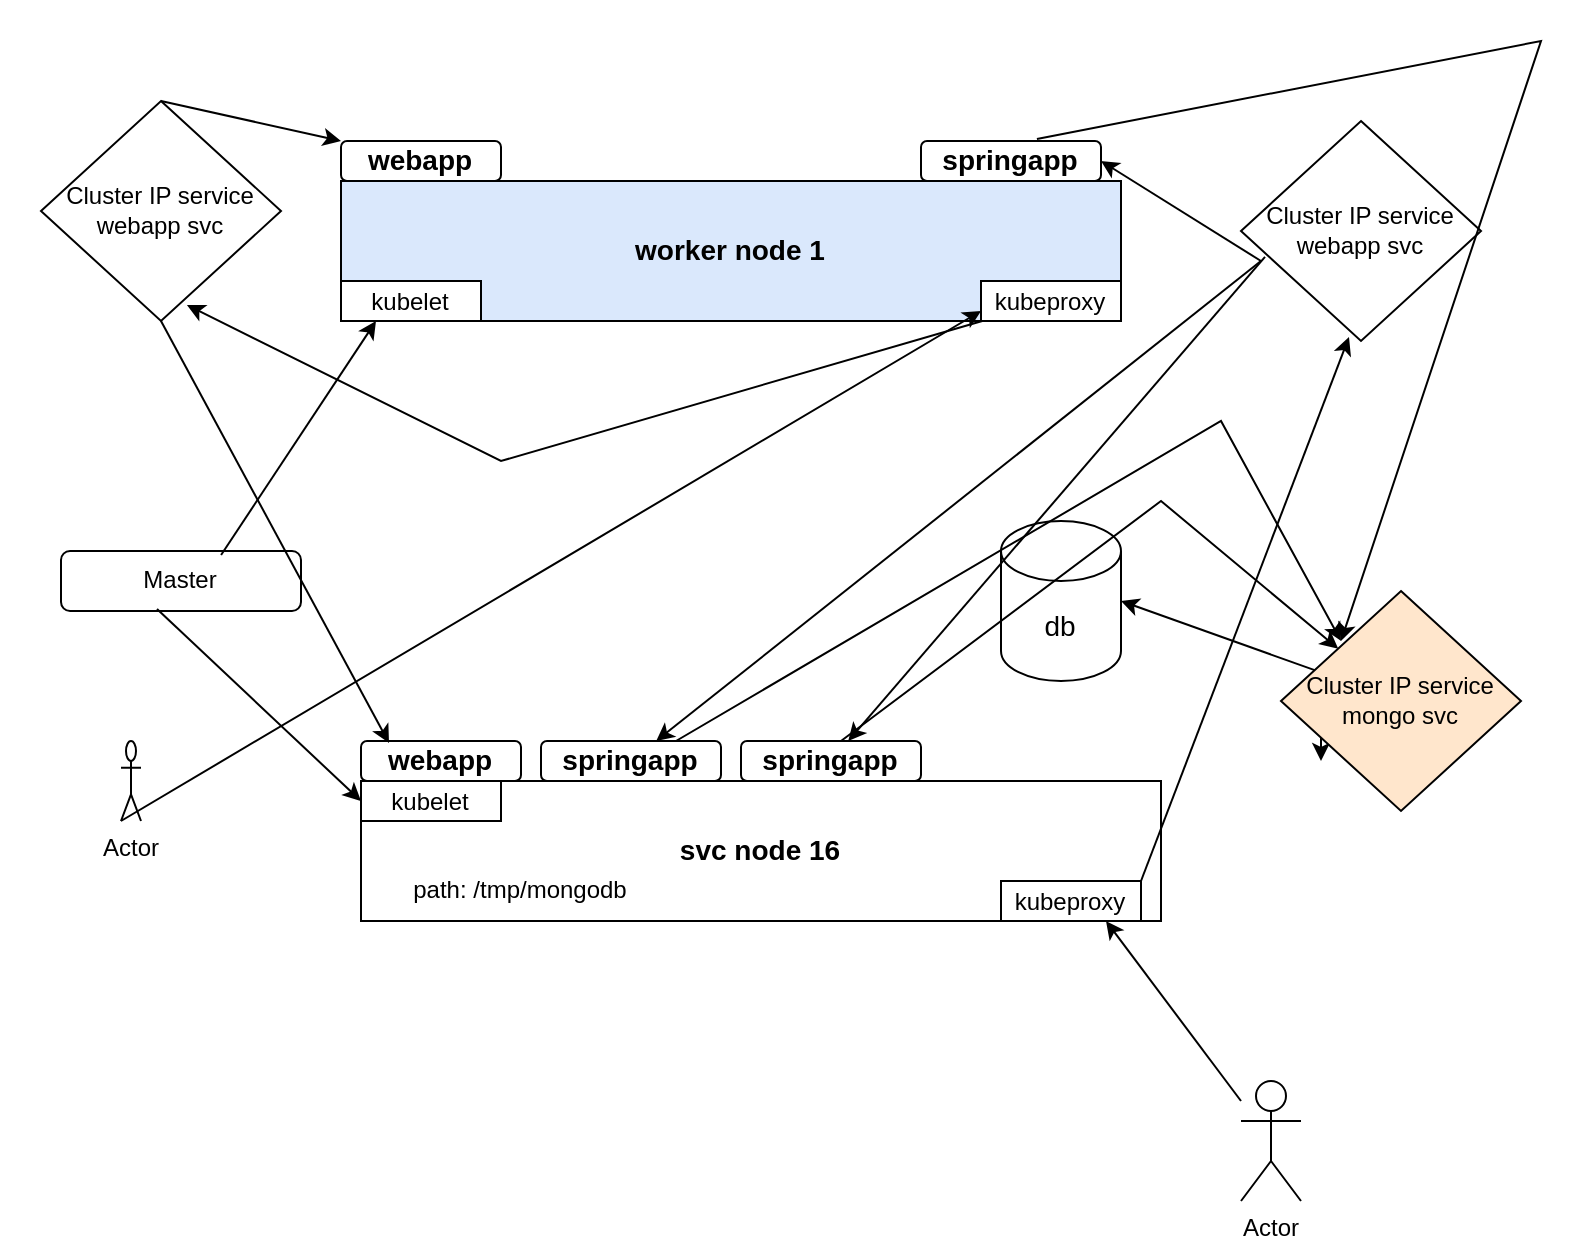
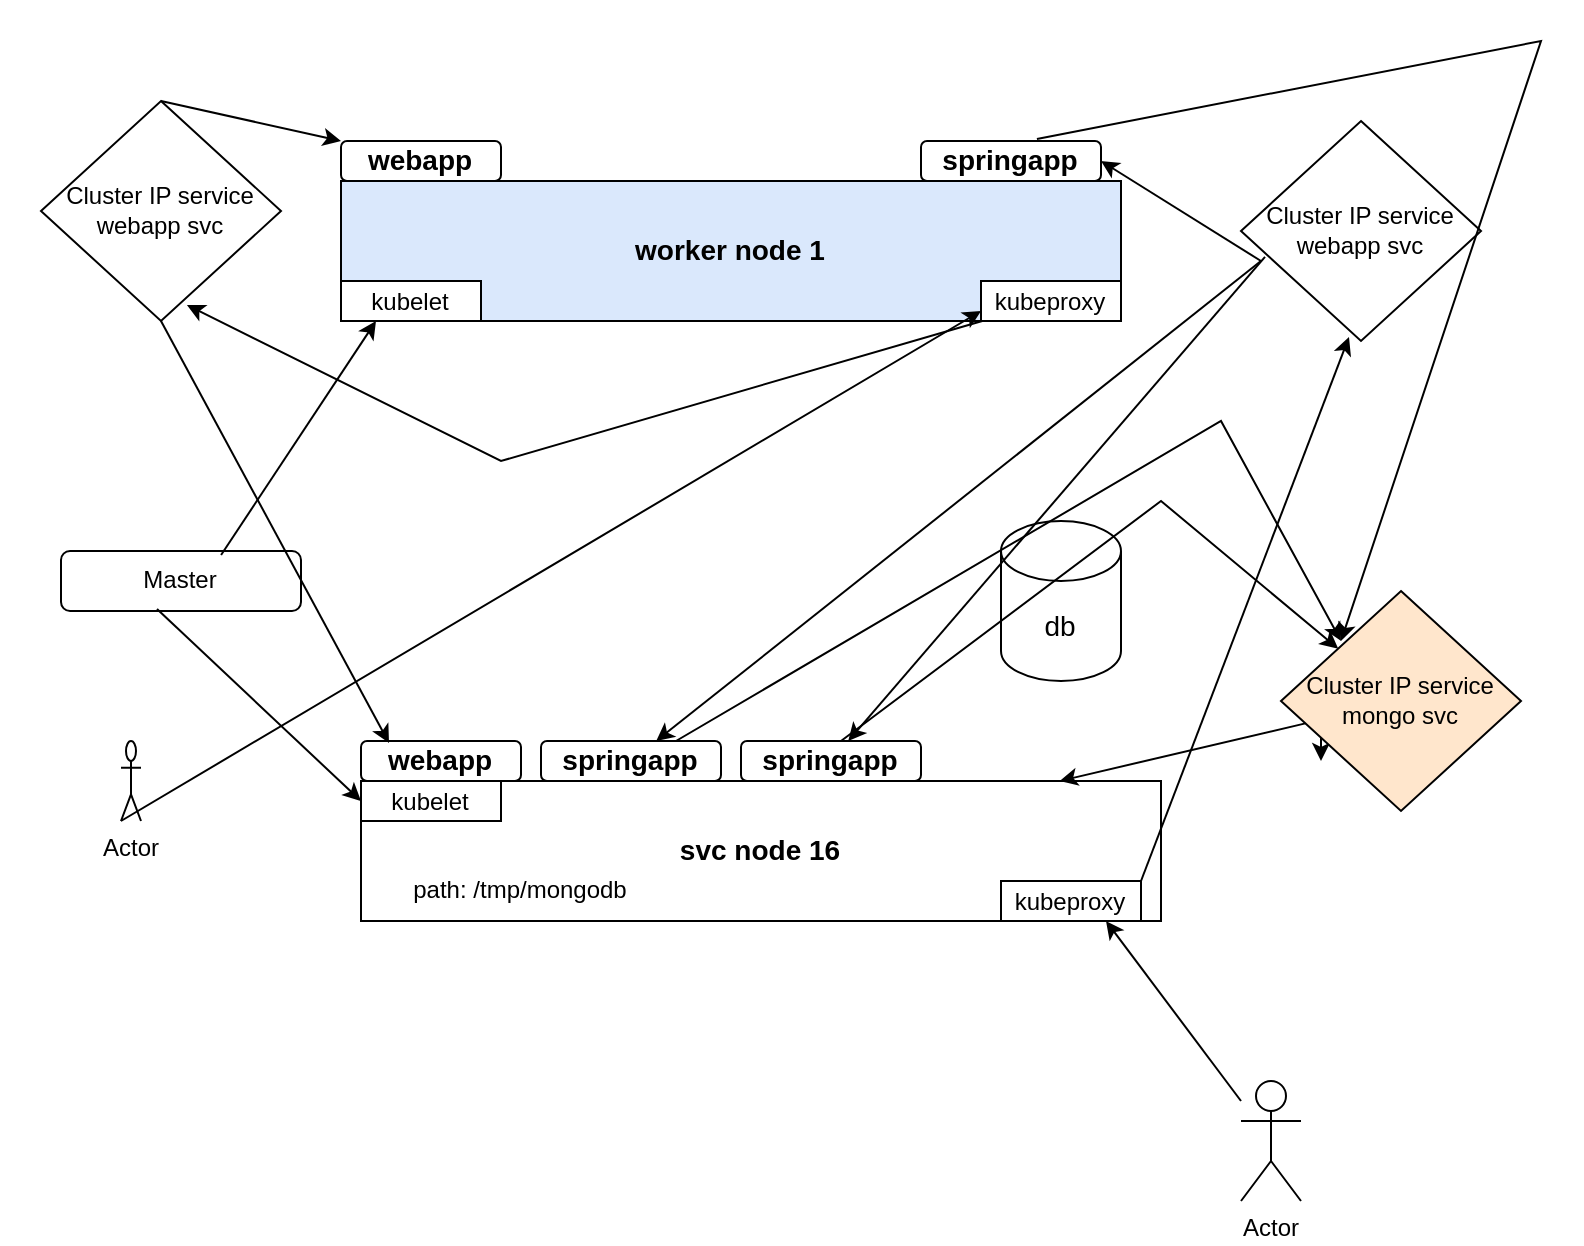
- <mxCell id="28" value="" style="endArrow=classic;html=1;rounded=0;fontSize=12;entryX=1;entryY=0.5;entryDx=0;entryDy=0;entryPerimeter=0;" parent="1" source="20" target="7" edge="1"><mxGeometry width="50" height="50" relative="1" as="geometry"><mxPoint x="420" y="370" as="sourcePoint" /><mxPoint x="470" y="320" as="targetPoint" /></mxGeometry></mxCell>
+ <mxCell id="28" value="" style="endArrow=classic;html=1;rounded=0;fontSize=12;" parent="1" source="20" target="3" edge="1"><mxGeometry width="50" height="50" relative="1" as="geometry"><mxPoint x="420" y="370" as="sourcePoint" /><mxPoint x="470" y="320" as="targetPoint" /></mxGeometry></mxCell>
